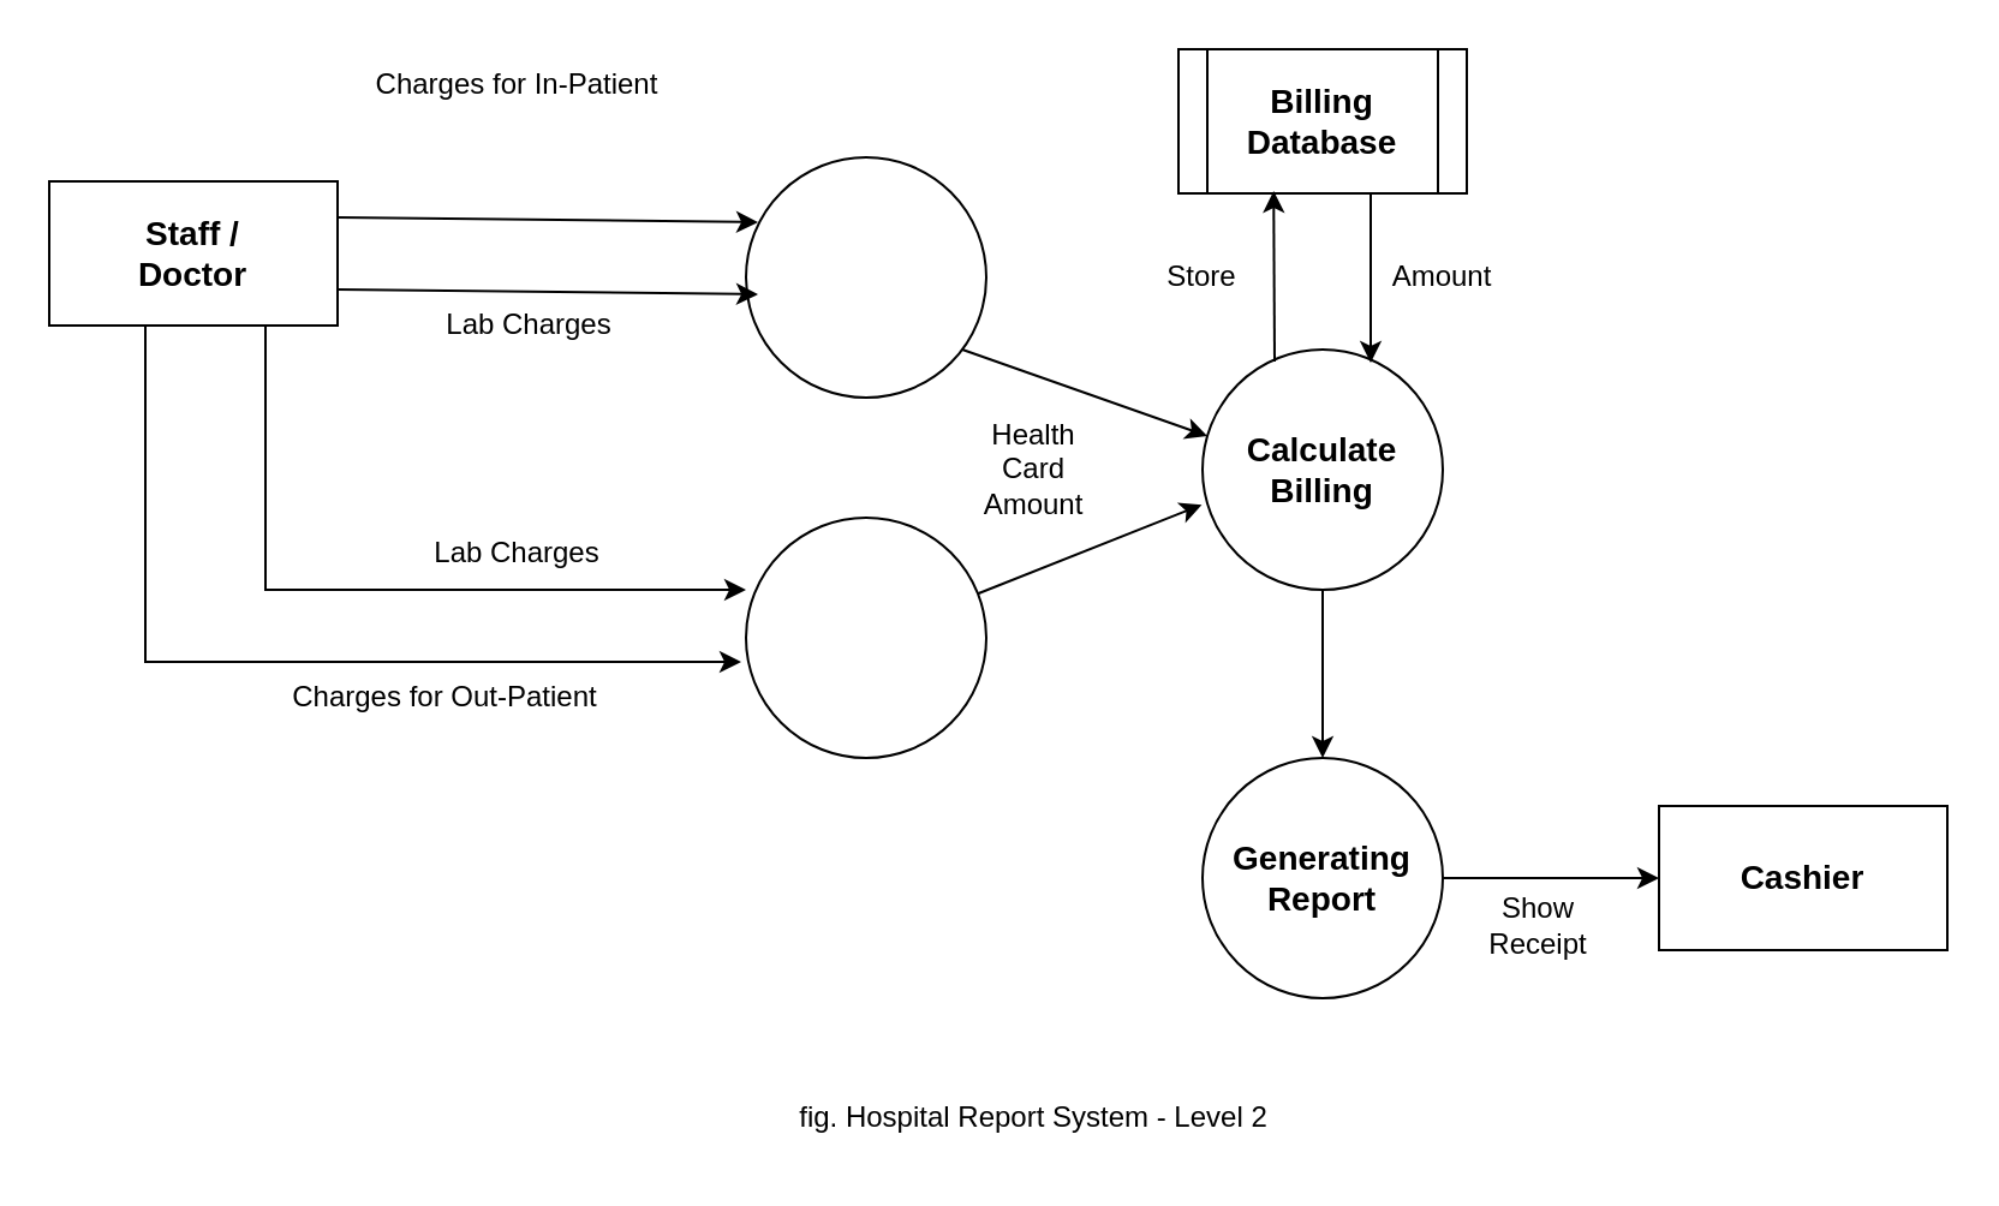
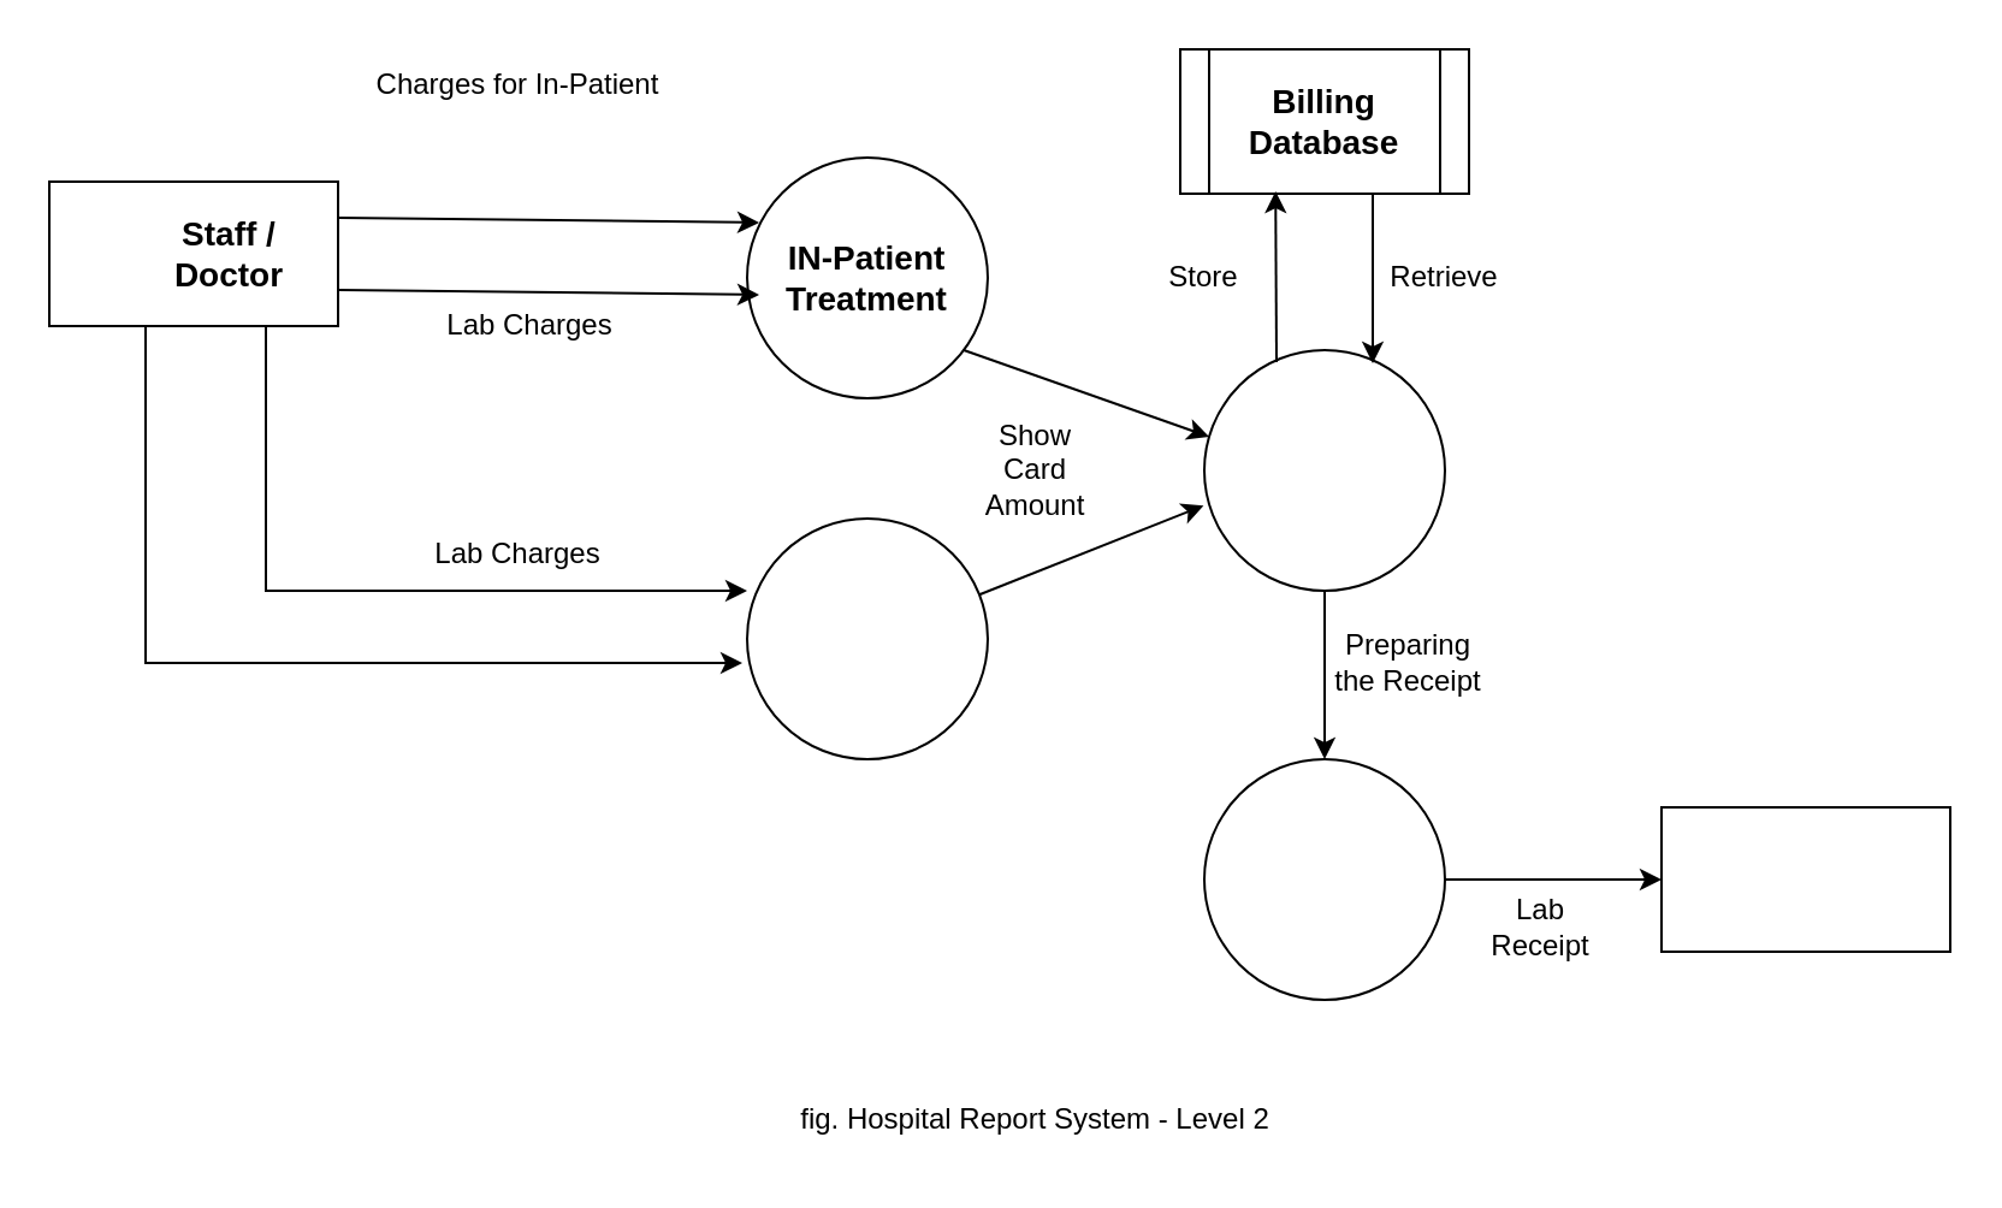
- <mxCell id="5" value="&lt;font style=&quot;font-size: 14px;&quot;&gt;&lt;b&gt;Staff / Doctor&lt;/b&gt;&lt;/font&gt;" style="text;strokeColor=none;align=center;fillColor=none;html=1;verticalAlign=middle;whiteSpace=wrap;rounded=0;" vertex="1" parent="1"><mxGeometry x="50" y="90" width="60" height="30" as="geometry" /></mxCell>
+ <mxCell id="5" value="&lt;font style=&quot;font-size: 14px;&quot;&gt;&lt;b&gt;Staff / Doctor&lt;/b&gt;&lt;/font&gt;" style="text;strokeColor=none;align=center;fillColor=none;html=1;verticalAlign=middle;whiteSpace=wrap;rounded=0;" vertex="1" parent="1"><mxGeometry x="65" y="90" width="60" height="30" as="geometry" /></mxCell>
+ <mxCell id="3" value="&lt;font style=&quot;font-size: 14px;&quot;&gt;&lt;b&gt;IN-Patient Treatment&lt;/b&gt;&lt;/font&gt;" style="text;strokeColor=none;align=center;fillColor=none;html=1;verticalAlign=middle;whiteSpace=wrap;rounded=0;" vertex="1" parent="1"><mxGeometry x="330" y="100" width="60" height="30" as="geometry" /></mxCell>
- <mxCell id="25" value="Amount" style="text;strokeColor=none;align=center;fillColor=none;html=1;verticalAlign=middle;whiteSpace=wrap;rounded=0;" vertex="1" parent="1"><mxGeometry x="570" y="100" width="60" height="30" as="geometry" /></mxCell>
+ <mxCell id="25" value="Retrieve" style="text;strokeColor=none;align=center;fillColor=none;html=1;verticalAlign=middle;whiteSpace=wrap;rounded=0;" vertex="1" parent="1"><mxGeometry x="570" y="100" width="60" height="30" as="geometry" /></mxCell>
- <mxCell id="18" value="Health Card Amount" style="text;strokeColor=none;align=center;fillColor=none;html=1;verticalAlign=middle;whiteSpace=wrap;rounded=0;" vertex="1" parent="1"><mxGeometry x="400" y="180" width="60" height="30" as="geometry" /></mxCell>
+ <mxCell id="18" value="Show Card Amount" style="text;strokeColor=none;align=center;fillColor=none;html=1;verticalAlign=middle;whiteSpace=wrap;rounded=0;" vertex="1" parent="1"><mxGeometry x="400" y="180" width="60" height="30" as="geometry" /></mxCell>
- <mxCell id="19" value="&lt;b&gt;&lt;font style=&quot;font-size: 14px;&quot;&gt;Calculate Billing&lt;/font&gt;&lt;/b&gt;" style="text;strokeColor=none;align=center;fillColor=none;html=1;verticalAlign=middle;whiteSpace=wrap;rounded=0;" vertex="1" parent="1"><mxGeometry x="520" y="180" width="60" height="30" as="geometry" /></mxCell>
+ <mxCell id="29" value="Preparing the Receipt" style="text;strokeColor=none;align=center;fillColor=none;html=1;verticalAlign=middle;whiteSpace=wrap;rounded=0;" vertex="1" parent="1"><mxGeometry x="550" y="260" width="70" height="30" as="geometry" /></mxCell>
- <mxCell id="14" value="Charges for Out-Patient" style="text;strokeColor=none;align=center;fillColor=none;html=1;verticalAlign=middle;whiteSpace=wrap;rounded=0;" vertex="1" parent="1"><mxGeometry x="120" y="275" width="130" height="30" as="geometry" /></mxCell>
- <mxCell id="27" value="&lt;font style=&quot;font-size: 14px;&quot;&gt;&lt;b&gt;Generating Report&lt;/b&gt;&lt;/font&gt;" style="text;strokeColor=none;align=center;fillColor=none;html=1;verticalAlign=middle;whiteSpace=wrap;rounded=0;" vertex="1" parent="1"><mxGeometry x="520" y="350" width="60" height="30" as="geometry" /></mxCell>
- <mxCell id="31" value="&lt;font style=&quot;font-size: 14px;&quot;&gt;&lt;b&gt;Cashier&lt;/b&gt;&lt;/font&gt;" style="text;strokeColor=none;align=center;fillColor=none;html=1;verticalAlign=middle;whiteSpace=wrap;rounded=0;" vertex="1" parent="1"><mxGeometry x="720" y="350" width="60" height="30" as="geometry" /></mxCell>
- <mxCell id="33" value="Show Receipt" style="text;strokeColor=none;align=center;fillColor=none;html=1;verticalAlign=middle;whiteSpace=wrap;rounded=0;" vertex="1" parent="1"><mxGeometry x="610" y="370" width="60" height="30" as="geometry" /></mxCell>
+ <mxCell id="33" value="Lab Receipt" style="text;strokeColor=none;align=center;fillColor=none;html=1;verticalAlign=middle;whiteSpace=wrap;rounded=0;" vertex="1" parent="1"><mxGeometry x="610" y="370" width="60" height="30" as="geometry" /></mxCell>
